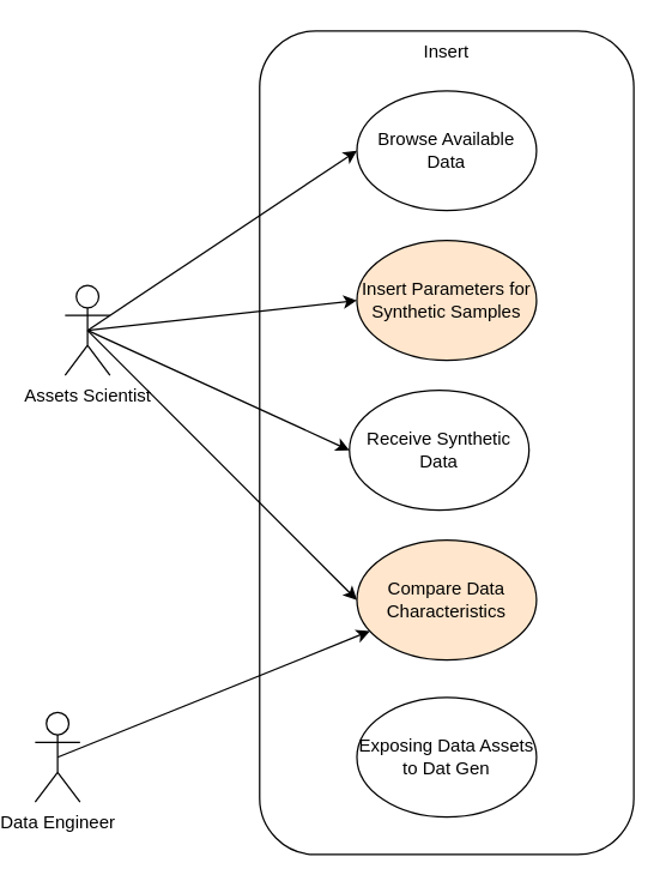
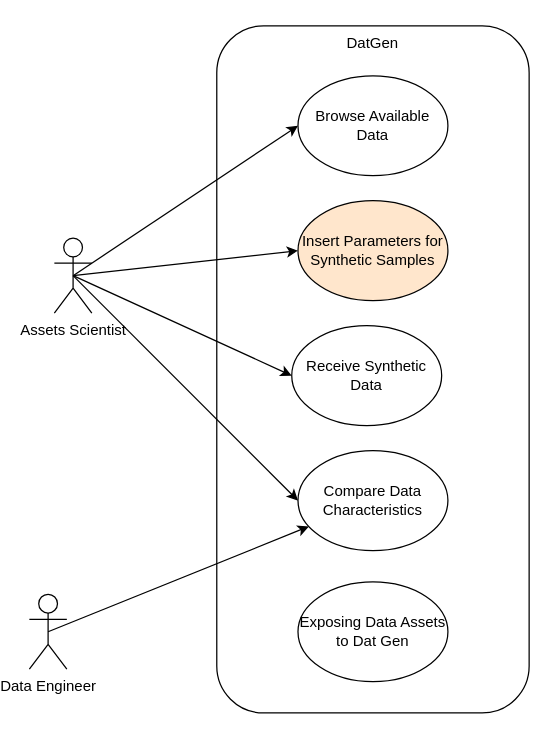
- <mxCell id="3" value="Insert" style="rounded=1;whiteSpace=wrap;html=1;verticalAlign=top;" vertex="1" parent="1"><mxGeometry x="170" y="20" width="250" height="550" as="geometry" /></mxCell>
+ <mxCell id="3" value="DatGen" style="rounded=1;whiteSpace=wrap;html=1;verticalAlign=top;" vertex="1" parent="1"><mxGeometry x="170" y="20" width="250" height="550" as="geometry" /></mxCell>
- <mxCell id="8" value="Compare Data Characteristics" style="ellipse;whiteSpace=wrap;html=1;fillColor=#ffe6cc;" vertex="1" parent="1"><mxGeometry x="235" y="360" width="120" height="80" as="geometry" /></mxCell>
+ <mxCell id="8" value="Compare Data Characteristics" style="ellipse;whiteSpace=wrap;html=1;" vertex="1" parent="1"><mxGeometry x="235" y="360" width="120" height="80" as="geometry" /></mxCell>
